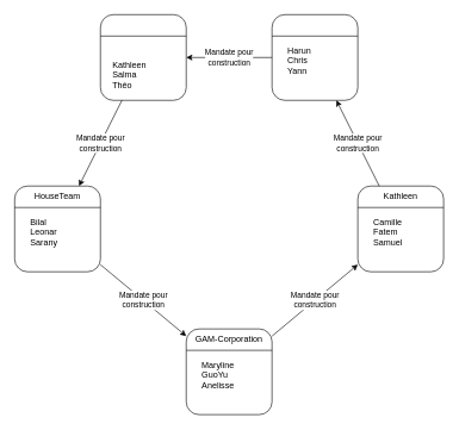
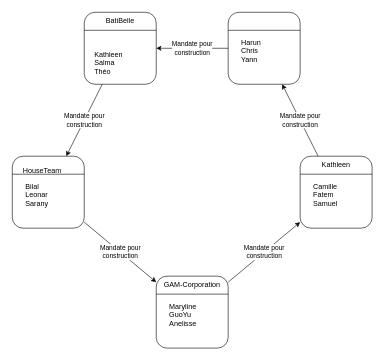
+ <mxCell id="5" value="BatiBelle" style="text;html=1;strokeColor=none;fillColor=none;align=center;verticalAlign=middle;whiteSpace=wrap;rounded=0;" vertex="1" parent="2"><mxGeometry x="40" y="4" width="40" height="20" as="geometry" /></mxCell>
- <mxCell id="14" value="HouseTeam" style="text;html=1;strokeColor=none;fillColor=none;align=center;verticalAlign=middle;whiteSpace=wrap;rounded=0;" vertex="1" parent="11"><mxGeometry x="40" y="4" width="40" height="20" as="geometry" /></mxCell>
+ <mxCell id="14" value="HouseTeam" style="text;html=1;strokeColor=none;fillColor=none;align=center;verticalAlign=middle;whiteSpace=wrap;rounded=0;" vertex="1" parent="11"><mxGeometry x="30" y="14" width="40" height="20" as="geometry" /></mxCell>
